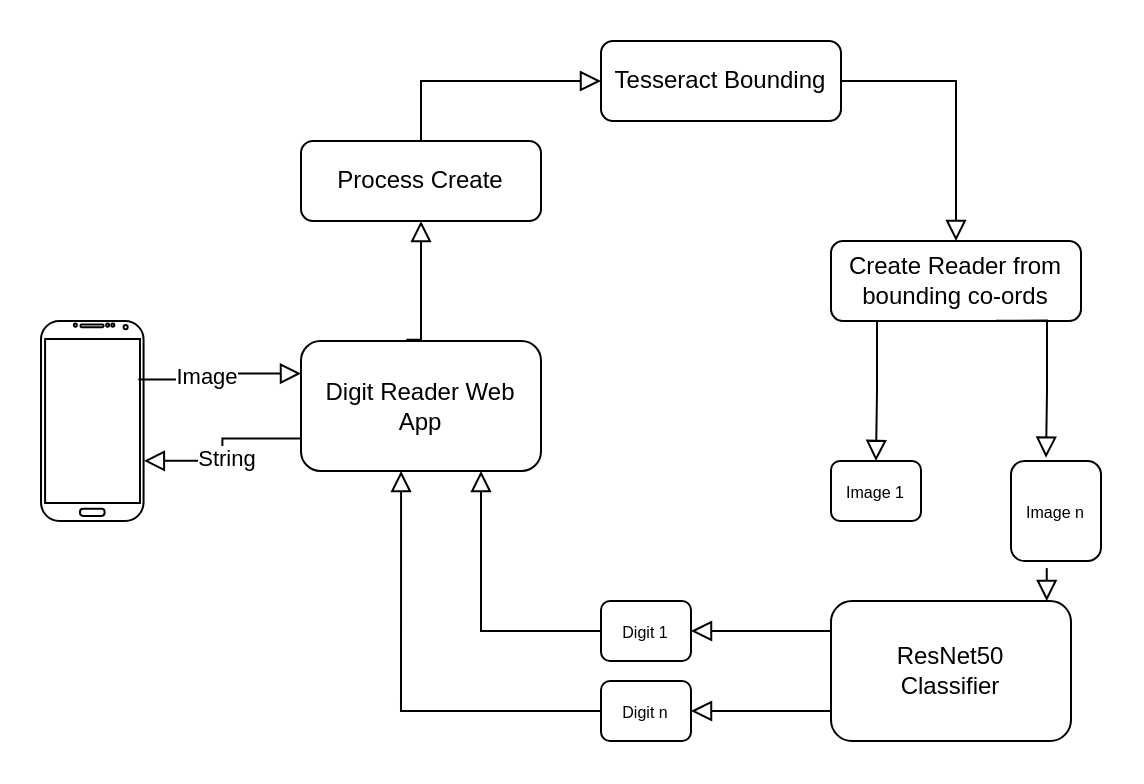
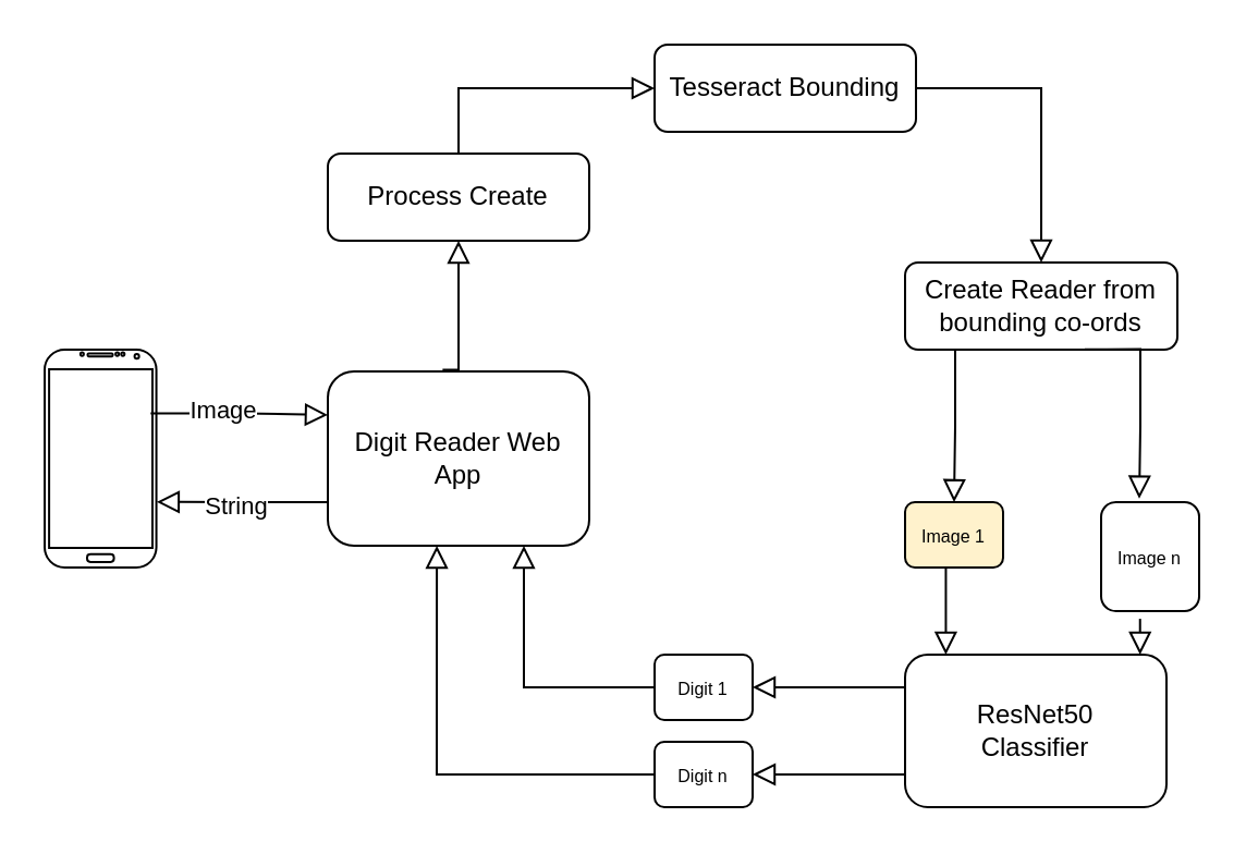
- <mxCell id="3" value="Digit Reader Web App" style="rounded=1;whiteSpace=wrap;html=1;fontSize=12;glass=0;strokeWidth=1;shadow=0;" parent="1" vertex="1"><mxGeometry x="150" y="170" width="120" height="65" as="geometry" /></mxCell>
+ <mxCell id="3" value="Digit Reader Web App" style="rounded=1;whiteSpace=wrap;html=1;fontSize=12;glass=0;strokeWidth=1;shadow=0;" parent="1" vertex="1"><mxGeometry x="150" y="170" width="120" height="80" as="geometry" /></mxCell>
- <mxCell id="11" value="&lt;font style=&quot;font-size: 8px&quot;&gt;Image 1&lt;/font&gt;" style="rounded=1;whiteSpace=wrap;html=1;fontSize=12;glass=0;strokeWidth=1;shadow=0;" vertex="1" parent="1"><mxGeometry x="415" y="230" width="45" height="30" as="geometry" /></mxCell>
+ <mxCell id="11" value="&lt;font style=&quot;font-size: 8px&quot;&gt;Image 1&lt;/font&gt;" style="rounded=1;whiteSpace=wrap;html=1;fontSize=12;glass=0;strokeWidth=1;shadow=0;fillColor=#fff2cc;" vertex="1" parent="1"><mxGeometry x="415" y="230" width="45" height="30" as="geometry" /></mxCell>
+ <mxCell id="16" value="" style="rounded=0;html=1;jettySize=auto;orthogonalLoop=1;fontSize=11;endArrow=block;endFill=0;endSize=8;strokeWidth=1;shadow=0;labelBackgroundColor=none;edgeStyle=orthogonalEdgeStyle;exitX=0.416;exitY=0.995;exitDx=0;exitDy=0;exitPerimeter=0;entryX=0.156;entryY=0;entryDx=0;entryDy=0;entryPerimeter=0;" edge="1" parent="1" source="11" target="13"><mxGeometry x="0.004" y="41" relative="1" as="geometry"><mxPoint as="offset" /><mxPoint x="395" y="270" as="sourcePoint" /><mxPoint x="395" y="310" as="targetPoint" /></mxGeometry></mxCell>
